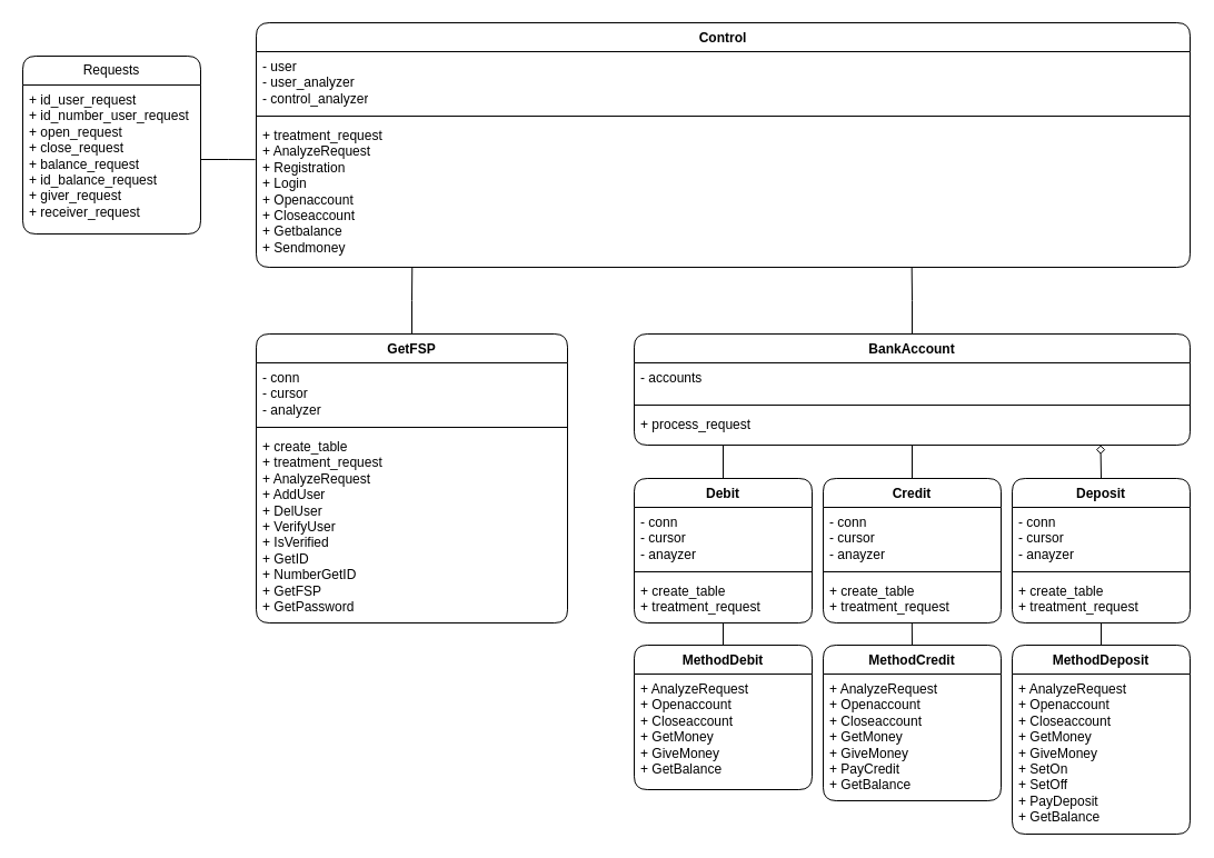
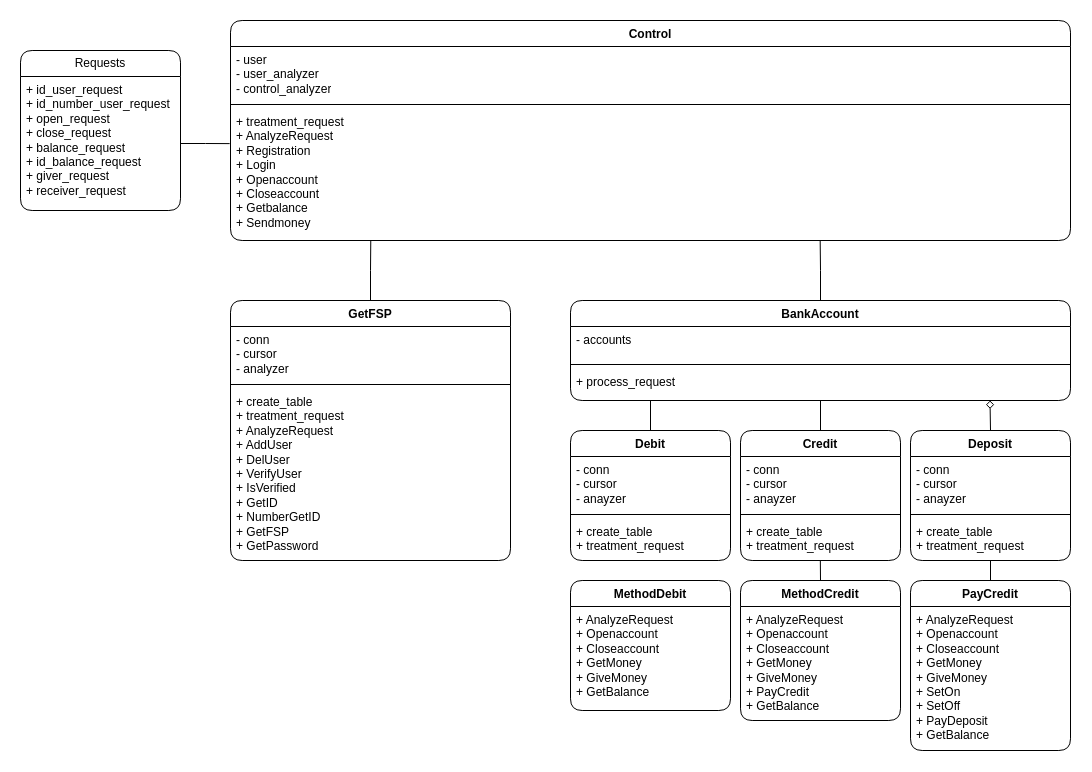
- <mxCell id="28" style="edgeStyle=orthogonalEdgeStyle;rounded=0;orthogonalLoop=1;jettySize=auto;html=1;exitX=0.5;exitY=0;exitDx=0;exitDy=0;entryX=0.5;entryY=1;entryDx=0;entryDy=0;endArrow=none;endFill=0;" parent="1" source="29" target="16" edge="1"><mxGeometry relative="1" as="geometry" /></mxCell>
- <mxCell id="34" value="MethodDeposit" style="swimlane;fontStyle=1;align=center;verticalAlign=top;childLayout=stackLayout;horizontal=1;startSize=26;horizontalStack=0;resizeParent=1;resizeParentMax=0;resizeLast=0;collapsible=1;marginBottom=0;whiteSpace=wrap;html=1;rounded=1;" parent="1" vertex="1"><mxGeometry x="910" y="580" width="160" height="170" as="geometry" /></mxCell>
+ <mxCell id="34" value="PayCredit" style="swimlane;fontStyle=1;align=center;verticalAlign=top;childLayout=stackLayout;horizontal=1;startSize=26;horizontalStack=0;resizeParent=1;resizeParentMax=0;resizeLast=0;collapsible=1;marginBottom=0;whiteSpace=wrap;html=1;rounded=1;" parent="1" vertex="1"><mxGeometry x="910" y="580" width="160" height="170" as="geometry" /></mxCell>
